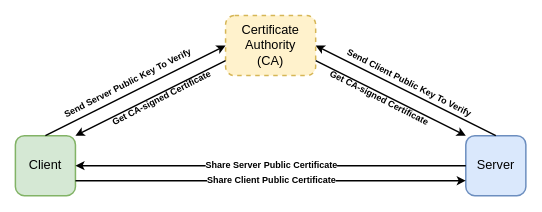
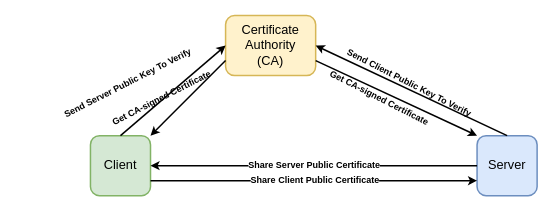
- <mxCell id="4" value="&lt;font style=&quot;font-size: 17px&quot;&gt;Certificate Authority&lt;br&gt;(CA)&lt;br&gt;&lt;/font&gt;" style="rounded=1;whiteSpace=wrap;html=1;strokeWidth=2;fillColor=#fff2cc;strokeColor=#d6b656;dashed=1;" vertex="1" parent="1"><mxGeometry x="300" y="20" width="120" height="80" as="geometry" /></mxCell>
+ <mxCell id="4" value="&lt;font style=&quot;font-size: 17px&quot;&gt;Certificate Authority&lt;br&gt;(CA)&lt;br&gt;&lt;/font&gt;" style="rounded=1;whiteSpace=wrap;html=1;strokeWidth=2;fillColor=#fff2cc;strokeColor=#d6b656;" vertex="1" parent="1"><mxGeometry x="300" y="20" width="120" height="80" as="geometry" /></mxCell>
- <mxCell id="2" value="&lt;font style=&quot;font-size: 17px&quot;&gt;Client&lt;/font&gt;" style="rounded=1;whiteSpace=wrap;html=1;strokeWidth=2;fillColor=#d5e8d4;strokeColor=#82b366;" vertex="1" parent="1"><mxGeometry x="20" y="180" width="80" height="80" as="geometry" /></mxCell>
+ <mxCell id="2" value="&lt;font style=&quot;font-size: 17px&quot;&gt;Client&lt;/font&gt;" style="rounded=1;whiteSpace=wrap;html=1;strokeWidth=2;fillColor=#d5e8d4;strokeColor=#82b366;" vertex="1" parent="1"><mxGeometry x="120" y="180" width="80" height="80" as="geometry" /></mxCell>
- <mxCell id="3" value="&lt;font style=&quot;font-size: 17px&quot;&gt;Server&lt;/font&gt;" style="rounded=1;whiteSpace=wrap;html=1;strokeWidth=2;fillColor=#dae8fc;strokeColor=#6c8ebf;" vertex="1" parent="1"><mxGeometry x="620" y="180" width="80" height="80" as="geometry" /></mxCell>
+ <mxCell id="3" value="&lt;font style=&quot;font-size: 17px&quot;&gt;Server&lt;/font&gt;" style="rounded=1;whiteSpace=wrap;html=1;strokeWidth=2;fillColor=#dae8fc;strokeColor=#6c8ebf;" vertex="1" parent="1"><mxGeometry x="635" y="180" width="80" height="80" as="geometry" /></mxCell>
